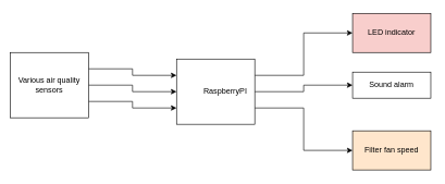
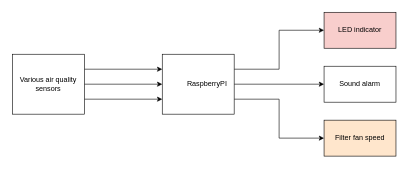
- <mxCell id="12" value="Various air quality sensors" style="rounded=0;whiteSpace=wrap;html=1;" vertex="1" parent="1"><mxGeometry x="15" y="80" width="120" height="100" as="geometry" /></mxCell>
+ <mxCell id="12" value="Various air quality sensors" style="rounded=0;whiteSpace=wrap;html=1;" vertex="1" parent="1"><mxGeometry x="20" y="90" width="120" height="100" as="geometry" /></mxCell>
- <mxCell id="8" value="Sound alarm" style="rounded=0;whiteSpace=wrap;html=1;" vertex="1" parent="1"><mxGeometry x="540" y="110" width="120" height="40" as="geometry" /></mxCell>
+ <mxCell id="8" value="Sound alarm" style="rounded=0;whiteSpace=wrap;html=1;" vertex="1" parent="1"><mxGeometry x="540" y="110" width="120" height="60" as="geometry" /></mxCell>
